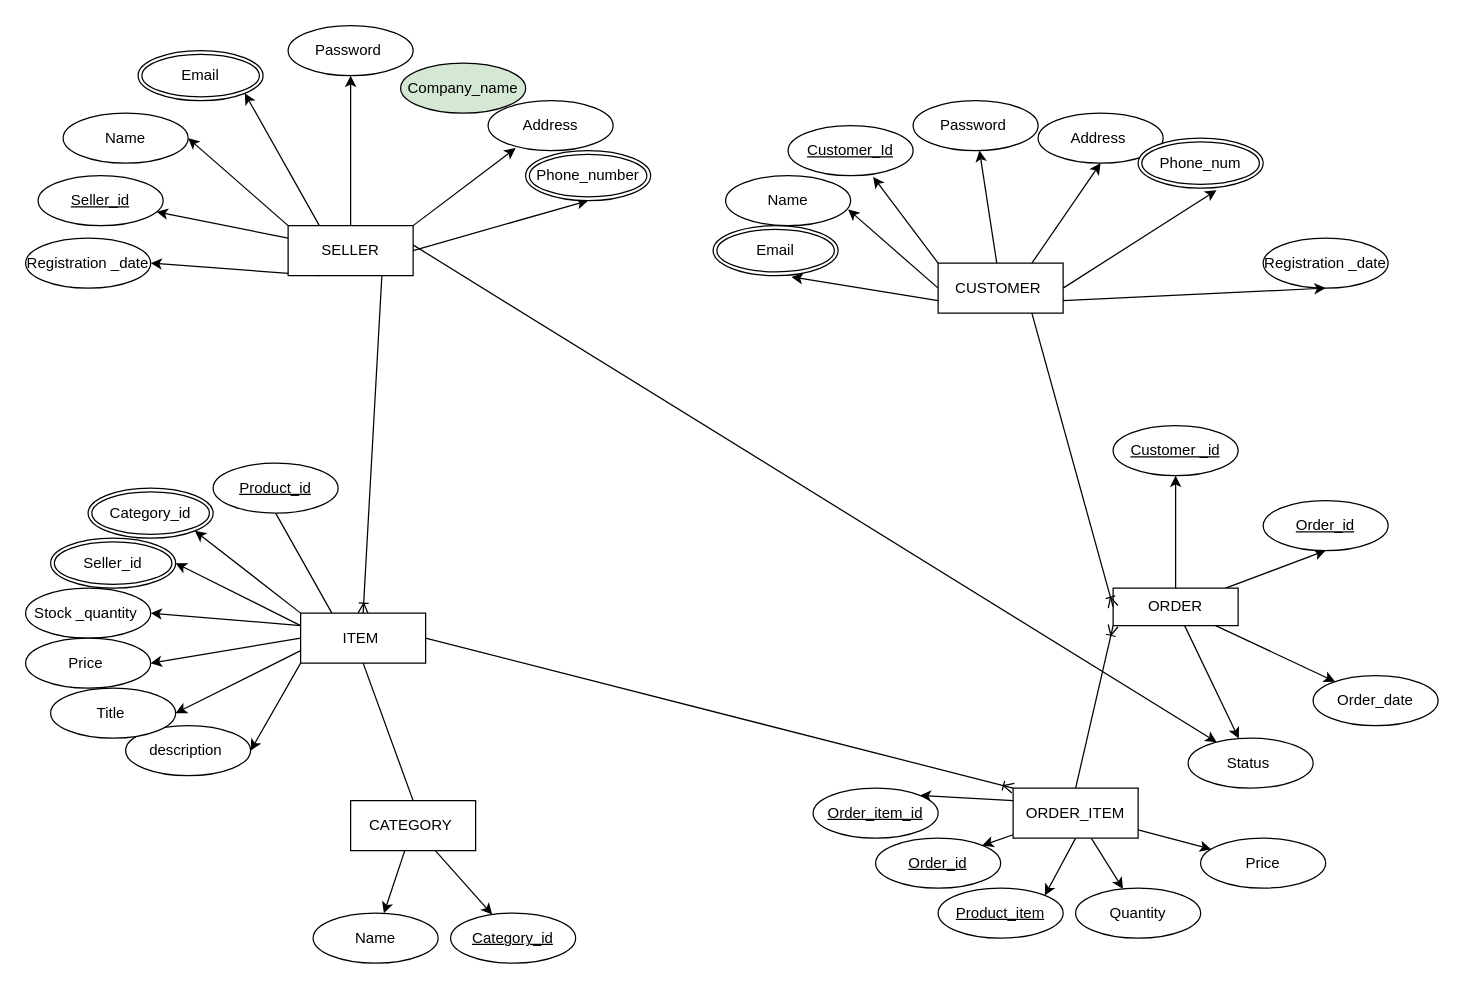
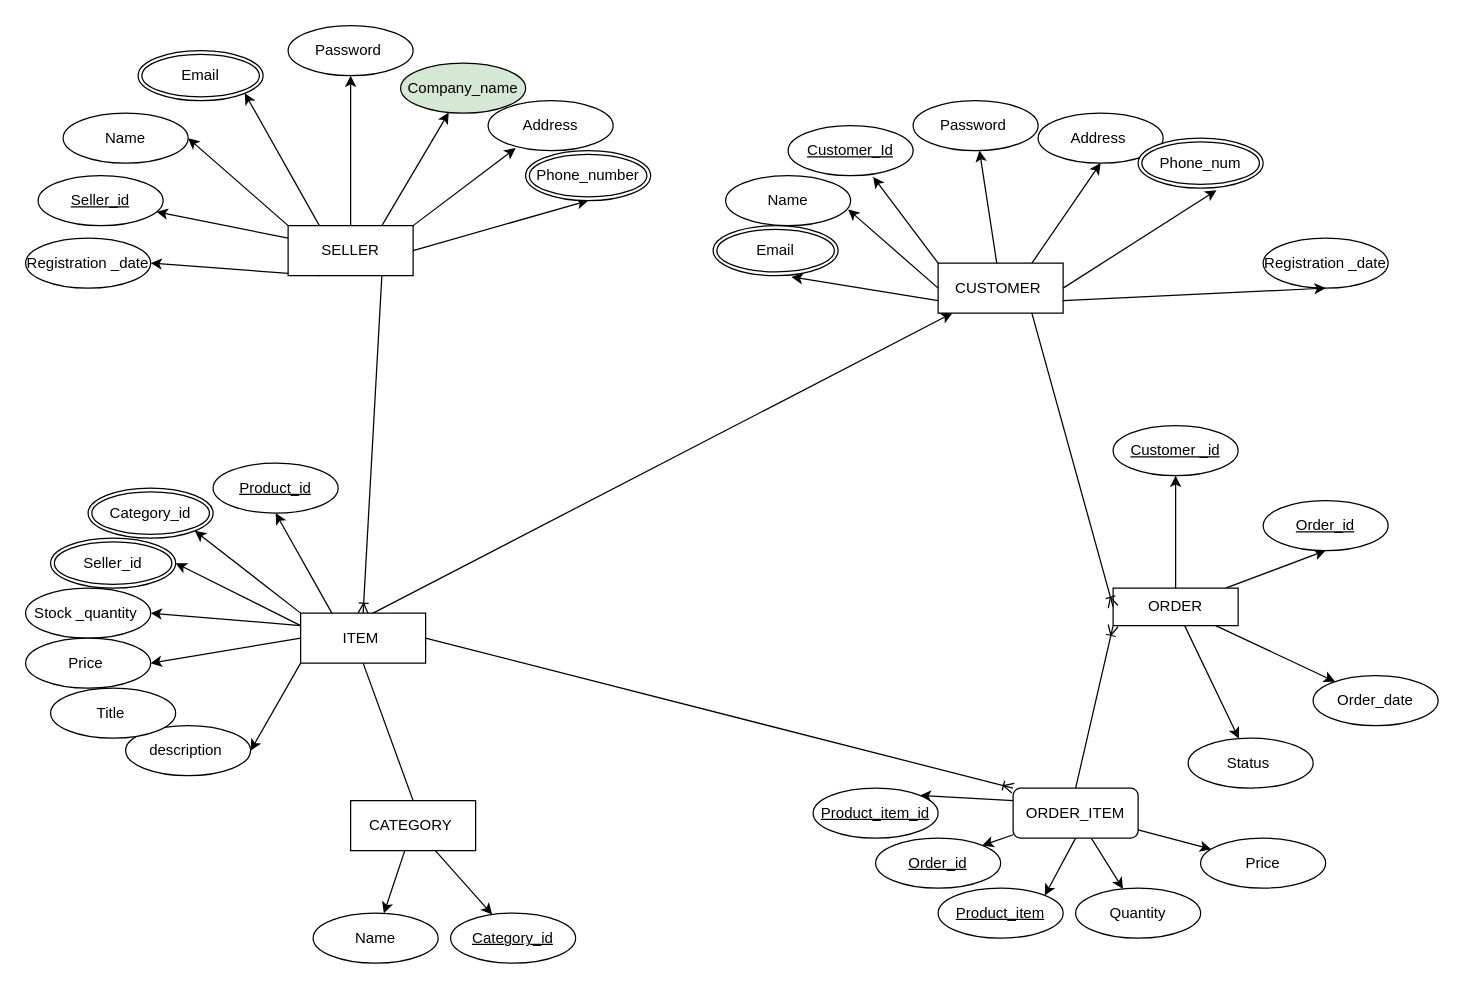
- <mxCell id="27" style="rounded=0;orthogonalLoop=1;jettySize=auto;html=1;exitX=0.75;exitY=0;exitDx=0;exitDy=0;" edge="1" parent="1" source="30" target="17"><mxGeometry relative="1" as="geometry" /></mxCell>
+ <mxCell id="27" style="rounded=0;orthogonalLoop=1;jettySize=auto;html=1;exitX=0.75;exitY=0;exitDx=0;exitDy=0;" edge="1" parent="1" source="30" target="32"><mxGeometry relative="1" as="geometry" /></mxCell>
- <mxCell id="40" style="rounded=0;orthogonalLoop=1;jettySize=auto;html=1;exitX=0.25;exitY=0;exitDx=0;exitDy=0;entryX=0.5;entryY=1;entryDx=0;entryDy=0;endArrow=none;" edge="1" parent="1" source="47" target="54"><mxGeometry relative="1" as="geometry" /></mxCell>
+ <mxCell id="40" style="rounded=0;orthogonalLoop=1;jettySize=auto;html=1;exitX=0.25;exitY=0;exitDx=0;exitDy=0;entryX=0.5;entryY=1;entryDx=0;entryDy=0;" edge="1" parent="1" source="47" target="54"><mxGeometry relative="1" as="geometry" /></mxCell>
- <mxCell id="45" style="rounded=0;orthogonalLoop=1;jettySize=auto;html=1;exitX=0;exitY=0.75;exitDx=0;exitDy=0;entryX=1;entryY=0.5;entryDx=0;entryDy=0;" edge="1" parent="1" source="47" target="53"><mxGeometry relative="1" as="geometry" /></mxCell>
+ <mxCell id="45" style="rounded=0;orthogonalLoop=1;jettySize=auto;html=1;exitX=0;exitY=0.75;exitDx=0;exitDy=0;" edge="1" parent="1" source="47" target="4"><mxGeometry relative="1" as="geometry" /></mxCell>
- <mxCell id="67" value="Order_item_id" style="ellipse;whiteSpace=wrap;html=1;align=center;fontStyle=4;" vertex="1" parent="1"><mxGeometry x="650" y="630" width="100" height="40" as="geometry" /></mxCell>
+ <mxCell id="67" value="Product_item_id" style="ellipse;whiteSpace=wrap;html=1;align=center;fontStyle=4;" vertex="1" parent="1"><mxGeometry x="650" y="630" width="100" height="40" as="geometry" /></mxCell>
- <mxCell id="66" value="ORDER_ITEM" style="whiteSpace=wrap;html=1;align=center;" vertex="1" parent="1"><mxGeometry x="810" y="630" width="100" height="40" as="geometry" /></mxCell>
+ <mxCell id="66" value="ORDER_ITEM" style="whiteSpace=wrap;html=1;align=center;rounded=1;" vertex="1" parent="1"><mxGeometry x="810" y="630" width="100" height="40" as="geometry" /></mxCell>
